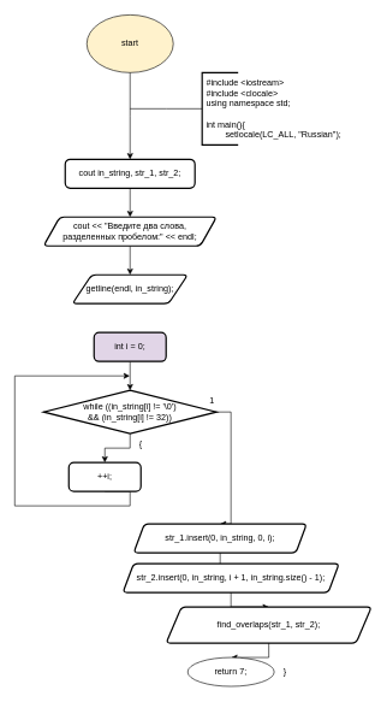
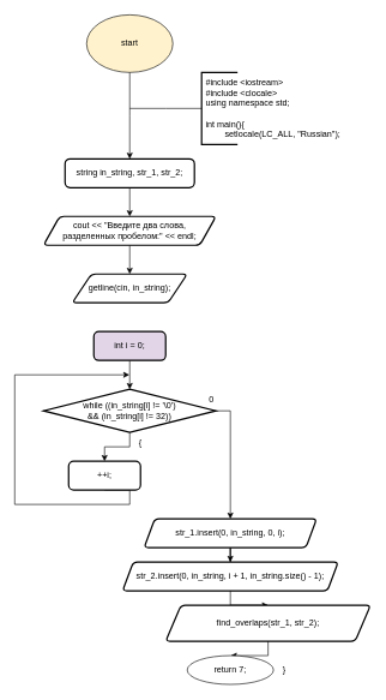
- <mxCell id="8" value="cout in_string, str_1, str_2;" style="rounded=1;whiteSpace=wrap;html=1;absoluteArcSize=1;arcSize=14;strokeWidth=2;" vertex="1" parent="1"><mxGeometry x="90" y="220" width="180" height="40" as="geometry" /></mxCell>
+ <mxCell id="8" value="string in_string, str_1, str_2;" style="rounded=1;whiteSpace=wrap;html=1;absoluteArcSize=1;arcSize=14;strokeWidth=2;" vertex="1" parent="1"><mxGeometry x="90" y="220" width="180" height="40" as="geometry" /></mxCell>
- <mxCell id="11" value="getline(endl, in_string);" style="shape=parallelogram;html=1;strokeWidth=2;perimeter=parallelogramPerimeter;whiteSpace=wrap;rounded=1;arcSize=12;size=0.167;" vertex="1" parent="1"><mxGeometry x="100" y="380" width="160" height="40" as="geometry" /></mxCell>
+ <mxCell id="11" value="getline(cin, in_string);" style="shape=parallelogram;html=1;strokeWidth=2;perimeter=parallelogramPerimeter;whiteSpace=wrap;rounded=1;arcSize=12;size=0.167;" vertex="1" parent="1"><mxGeometry x="100" y="380" width="160" height="40" as="geometry" /></mxCell>
- <mxCell id="17" value="1" style="text;html=1;strokeColor=none;fillColor=none;align=center;verticalAlign=middle;whiteSpace=wrap;rounded=0;" vertex="1" parent="1"><mxGeometry x="279.29" y="540" width="30" height="30" as="geometry" /></mxCell>
+ <mxCell id="17" value="0" style="text;html=1;strokeColor=none;fillColor=none;align=center;verticalAlign=middle;whiteSpace=wrap;rounded=0;" vertex="1" parent="1"><mxGeometry x="279.29" y="540" width="30" height="30" as="geometry" /></mxCell>
- <mxCell id="22" value="str_1.insert(0, in_string, 0, i);" style="shape=parallelogram;html=1;strokeWidth=2;perimeter=parallelogramPerimeter;whiteSpace=wrap;rounded=1;arcSize=12;size=0.062;" vertex="1" parent="1"><mxGeometry x="185" y="725" width="240" height="40" as="geometry" /></mxCell>
+ <mxCell id="22" value="str_1.insert(0, in_string, 0, i);" style="shape=parallelogram;html=1;strokeWidth=2;perimeter=parallelogramPerimeter;whiteSpace=wrap;rounded=1;arcSize=12;size=0.062;" vertex="1" parent="1"><mxGeometry x="200" y="720" width="240" height="40" as="geometry" /></mxCell>
